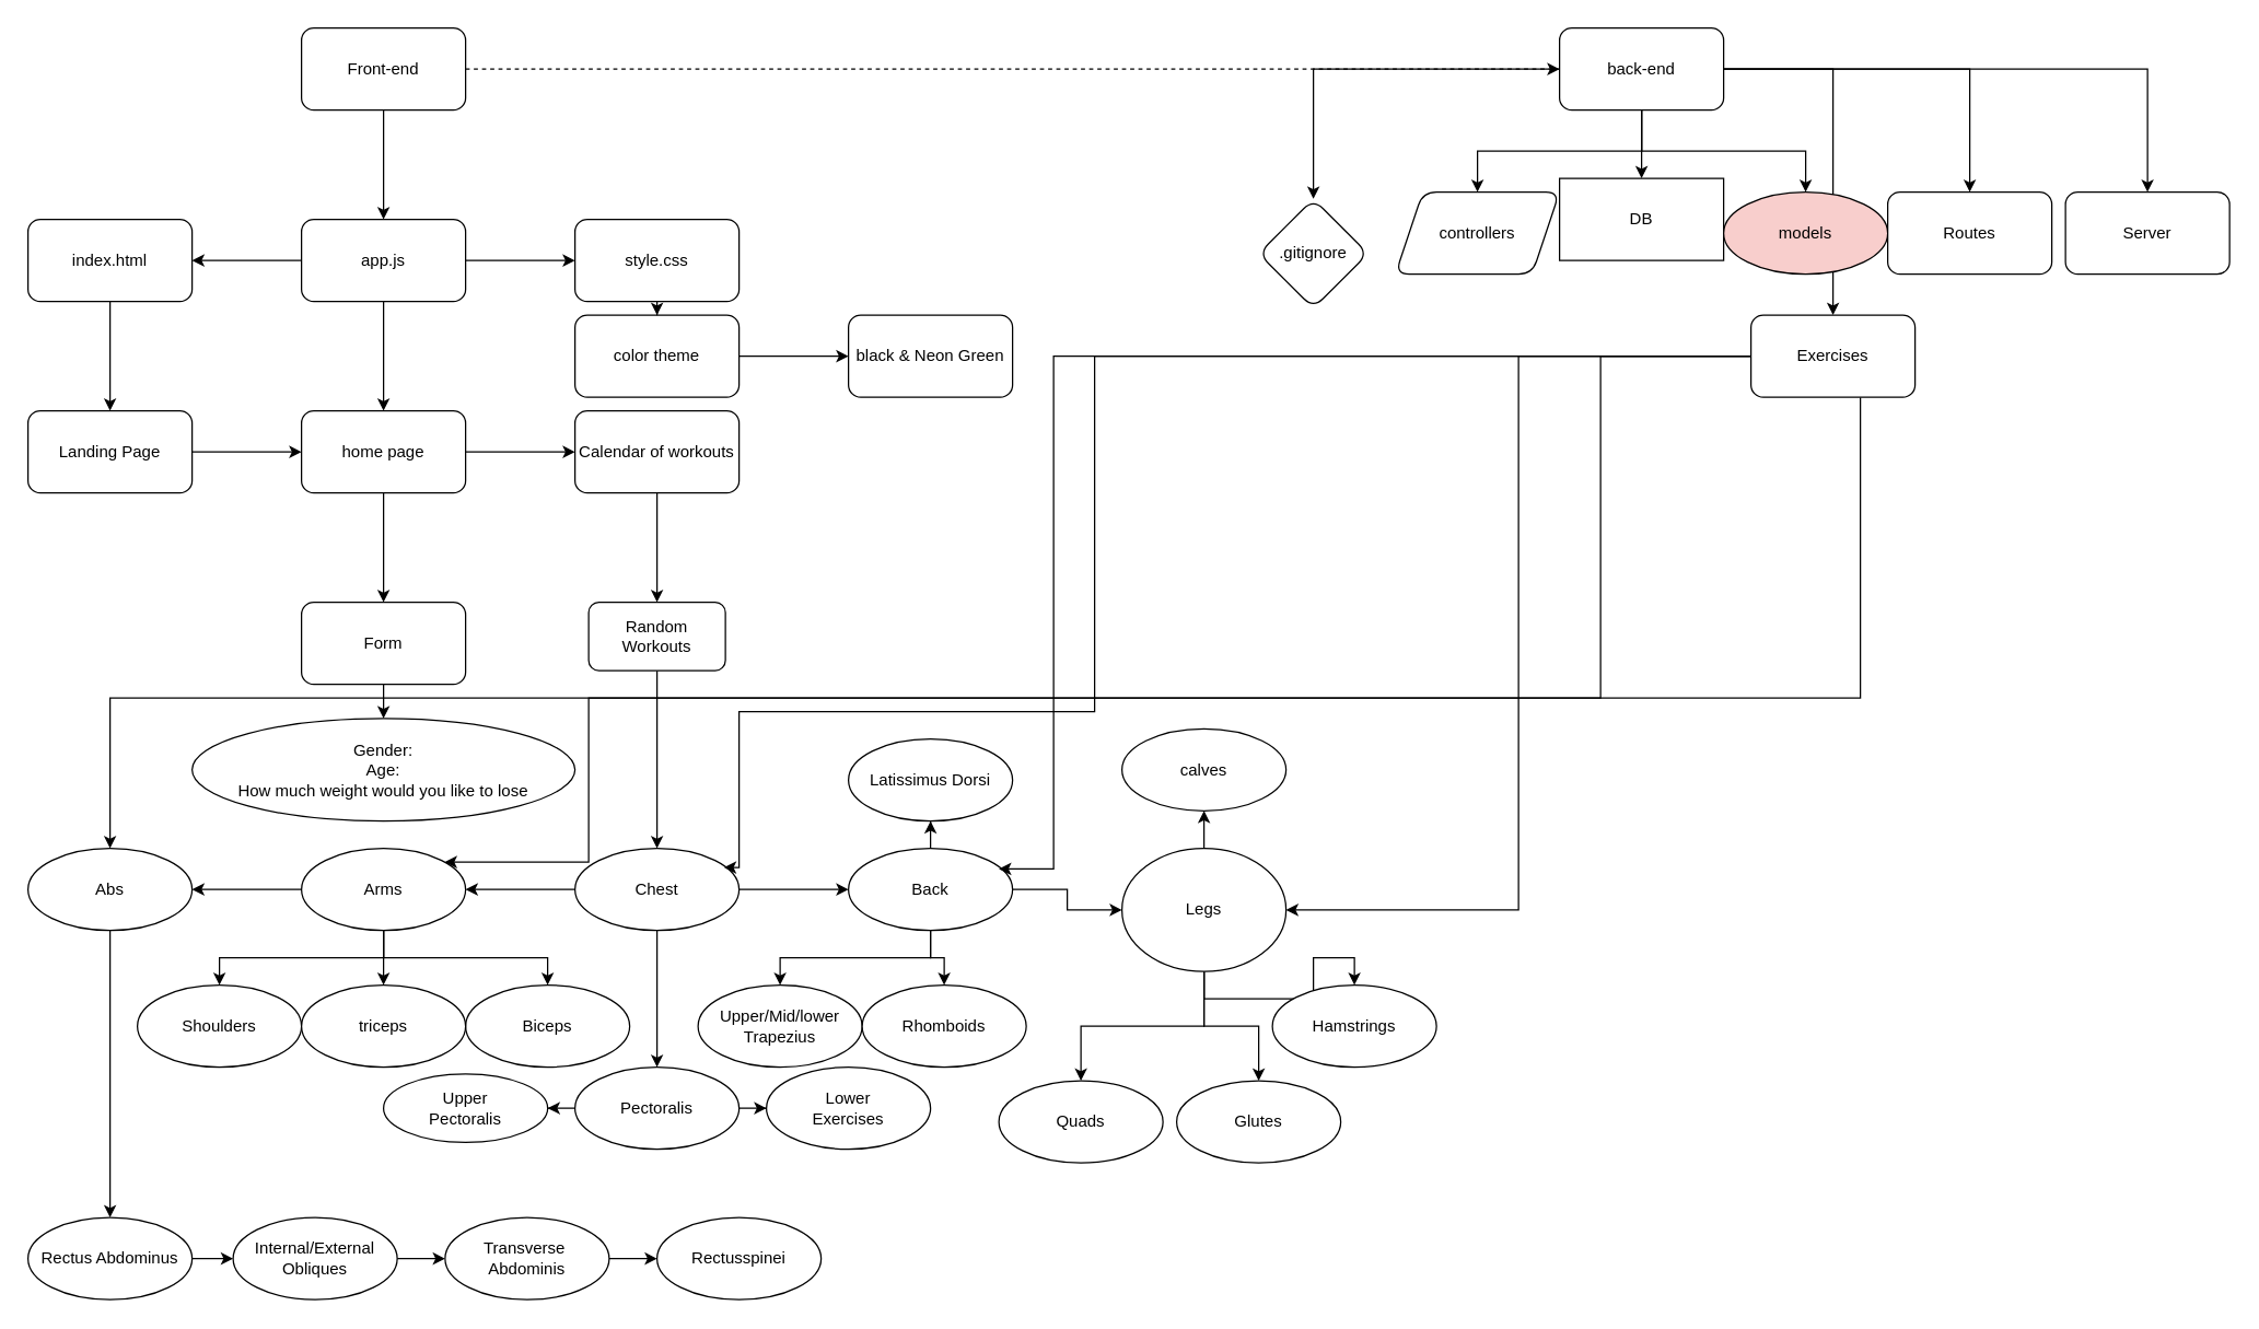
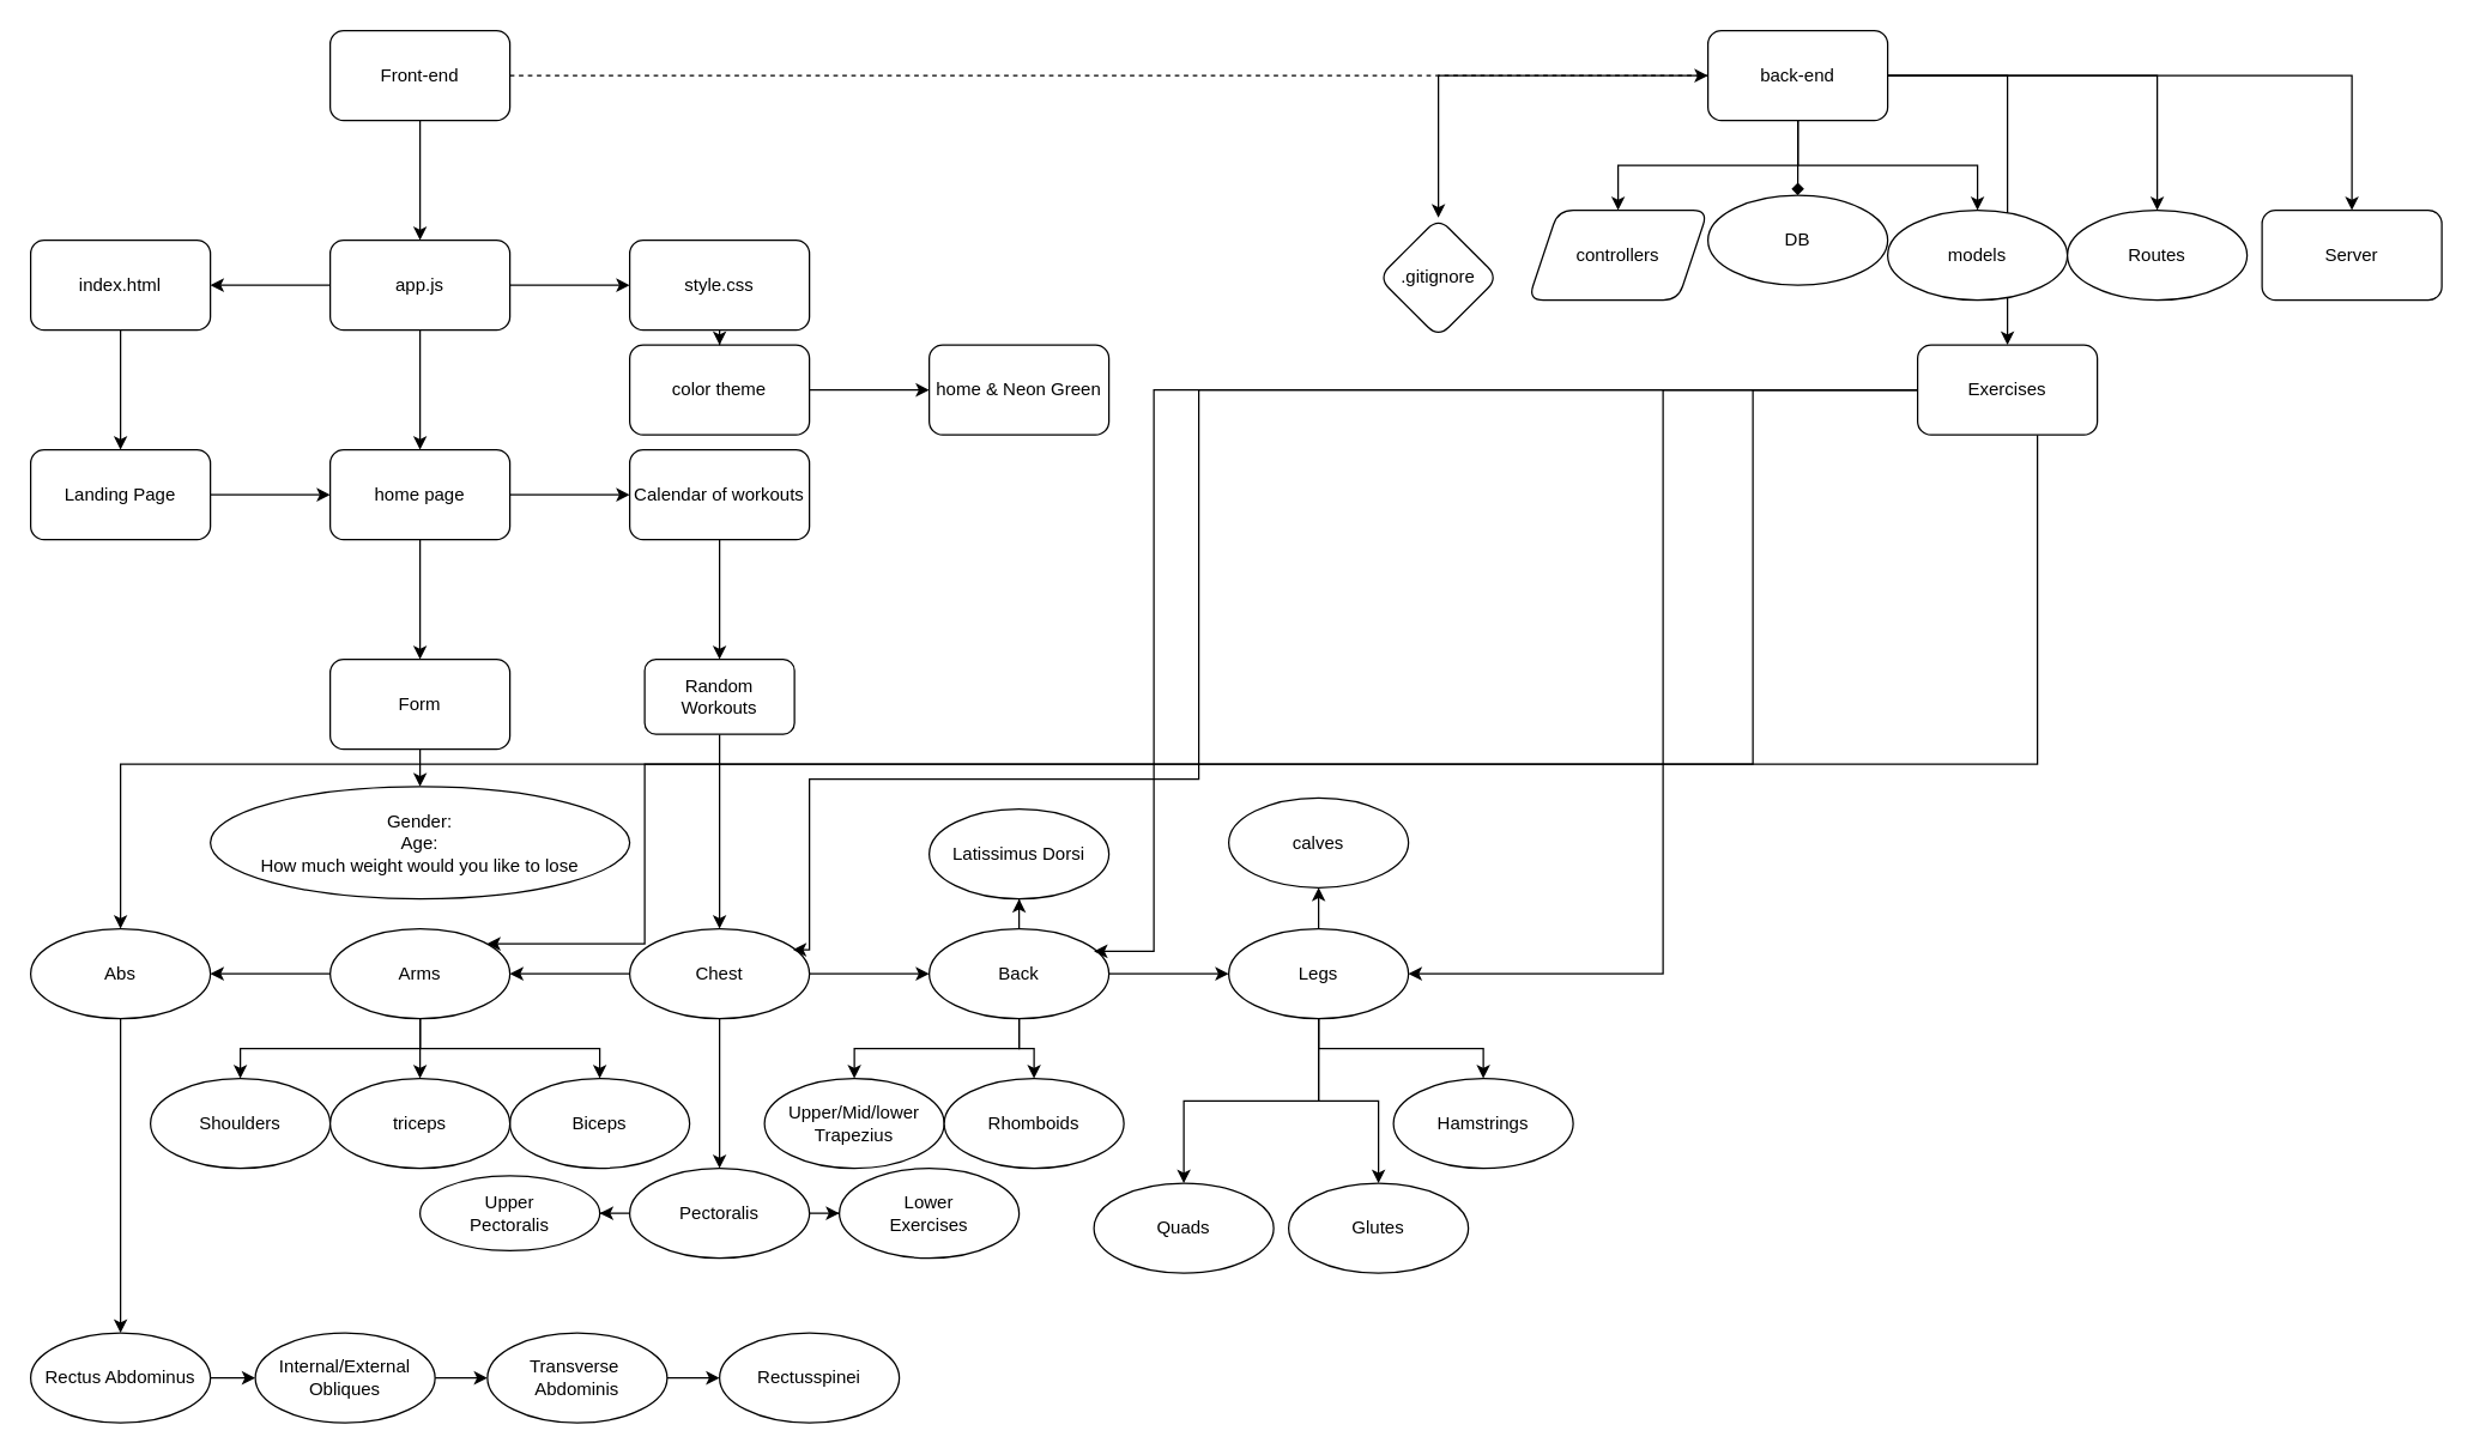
- <mxCell id="6" value="" style="edgeStyle=orthogonalEdgeStyle;rounded=0;orthogonalLoop=1;jettySize=auto;html=1;" edge="1" parent="1" source="12" target="80"><mxGeometry relative="1" as="geometry" /></mxCell>
+ <mxCell id="6" value="" style="edgeStyle=orthogonalEdgeStyle;rounded=0;orthogonalLoop=1;jettySize=auto;html=1;endArrow=diamond;" edge="1" parent="1" source="12" target="80"><mxGeometry relative="1" as="geometry" /></mxCell>
- <mxCell id="80" value="DB" style="whiteSpace=wrap;html=1;rounded=0;" vertex="1" parent="1"><mxGeometry x="1140" y="130" width="120" height="60" as="geometry" /></mxCell>
+ <mxCell id="80" value="DB" style="ellipse;whiteSpace=wrap;html=1;rounded=1;" vertex="1" parent="1"><mxGeometry x="1140" y="130" width="120" height="60" as="geometry" /></mxCell>
- <mxCell id="81" value="models" style="ellipse;whiteSpace=wrap;html=1;rounded=1;fillColor=#f8cecc;" vertex="1" parent="1"><mxGeometry x="1260" y="140" width="120" height="60" as="geometry" /></mxCell>
+ <mxCell id="81" value="models" style="ellipse;whiteSpace=wrap;html=1;rounded=1;" vertex="1" parent="1"><mxGeometry x="1260" y="140" width="120" height="60" as="geometry" /></mxCell>
- <mxCell id="82" value="Routes" style="whiteSpace=wrap;html=1;rounded=1;" vertex="1" parent="1"><mxGeometry x="1380" y="140" width="120" height="60" as="geometry" /></mxCell>
+ <mxCell id="82" value="Routes" style="ellipse;whiteSpace=wrap;html=1;" vertex="1" parent="1"><mxGeometry x="1380" y="140" width="120" height="60" as="geometry" /></mxCell>
- <mxCell id="33" value="black &amp;amp; Neon Green" style="whiteSpace=wrap;html=1;rounded=1;" vertex="1" parent="1"><mxGeometry x="620" y="230" width="120" height="60" as="geometry" /></mxCell>
+ <mxCell id="33" value="home &amp;amp; Neon Green" style="whiteSpace=wrap;html=1;rounded=1;" vertex="1" parent="1"><mxGeometry x="620" y="230" width="120" height="60" as="geometry" /></mxCell>
- <mxCell id="56" value="Legs" style="ellipse;whiteSpace=wrap;html=1;rounded=1;" vertex="1" parent="1"><mxGeometry x="820" y="620" width="120" height="90" as="geometry" /></mxCell>
+ <mxCell id="56" value="Legs" style="ellipse;whiteSpace=wrap;html=1;rounded=1;" vertex="1" parent="1"><mxGeometry x="820" y="620" width="120" height="60" as="geometry" /></mxCell>
